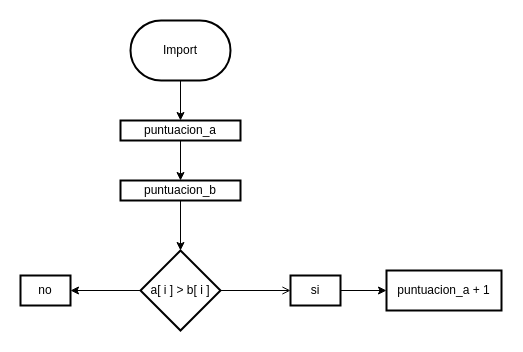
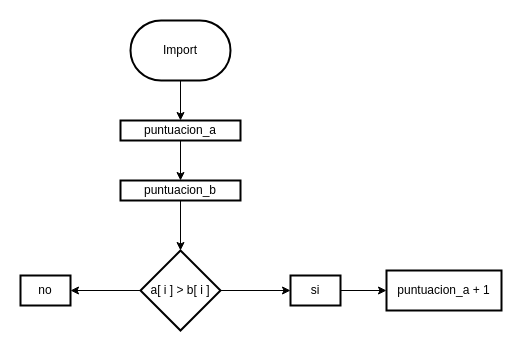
- <mxCell id="8" value="" style="edgeStyle=none;html=1;endArrow=open;" edge="1" parent="1" source="10" target="12"><mxGeometry relative="1" as="geometry" /></mxCell>
+ <mxCell id="8" value="" style="edgeStyle=none;html=1;" edge="1" parent="1" source="10" target="12"><mxGeometry relative="1" as="geometry" /></mxCell>
